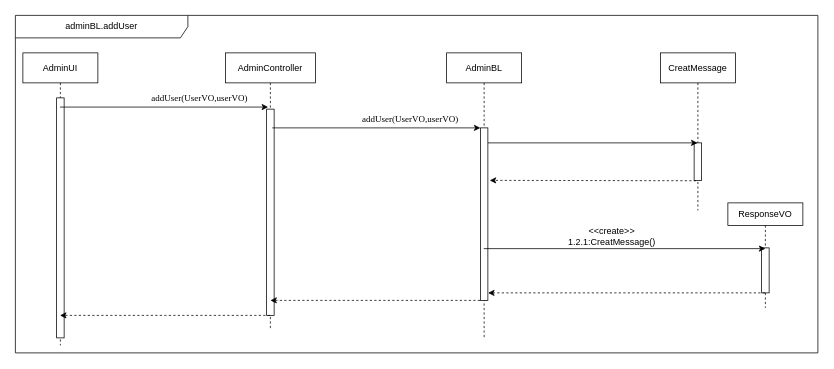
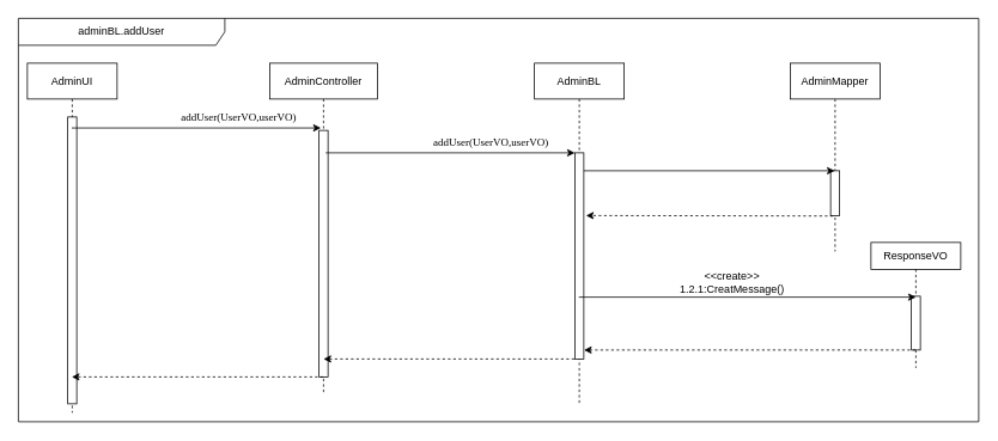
- <mxCell id="9" value="CreatMessage" style="shape=umlLifeline;perimeter=lifelinePerimeter;whiteSpace=wrap;html=1;container=1;collapsible=0;recursiveResize=0;outlineConnect=0;" vertex="1" parent="1"><mxGeometry x="880" y="70" width="100" height="210" as="geometry" /></mxCell>
+ <mxCell id="9" value="AdminMapper" style="shape=umlLifeline;perimeter=lifelinePerimeter;whiteSpace=wrap;html=1;container=1;collapsible=0;recursiveResize=0;outlineConnect=0;" vertex="1" parent="1"><mxGeometry x="880" y="70" width="100" height="210" as="geometry" /></mxCell>
